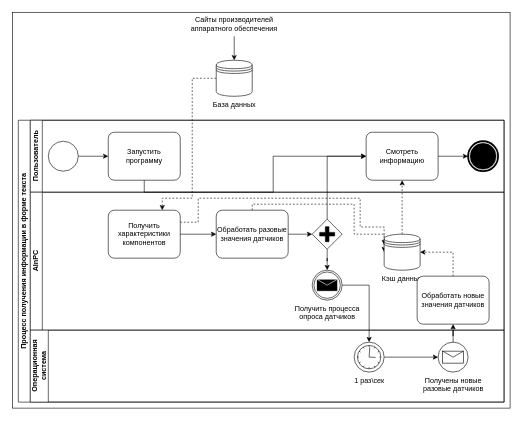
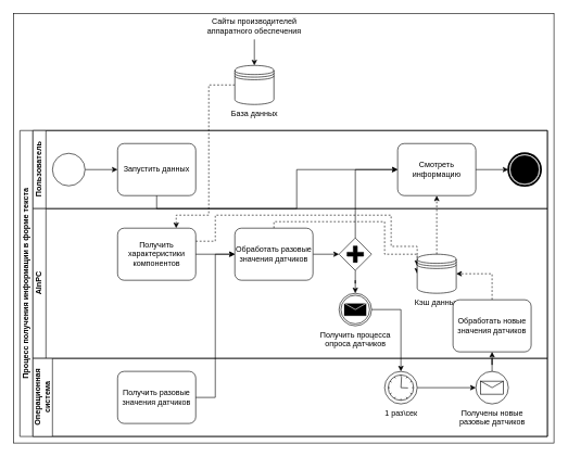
- <mxCell id="7" value="Запустить программу" style="points=[[0.25,0,0],[0.5,0,0],[0.75,0,0],[1,0.25,0],[1,0.5,0],[1,0.75,0],[0.75,1,0],[0.5,1,0],[0.25,1,0],[0,0.75,0],[0,0.5,0],[0,0.25,0]];shape=mxgraph.bpmn.task;whiteSpace=wrap;rectStyle=rounded;size=10;html=1;container=1;expand=0;collapsible=0;taskMarker=abstract;" vertex="1" parent="4"><mxGeometry x="130" y="20" width="120" height="80" as="geometry" /></mxCell>
+ <mxCell id="7" value="Запустить данных" style="points=[[0.25,0,0],[0.5,0,0],[0.75,0,0],[1,0.25,0],[1,0.5,0],[1,0.75,0],[0.75,1,0],[0.5,1,0],[0.25,1,0],[0,0.75,0],[0,0.5,0],[0,0.25,0]];shape=mxgraph.bpmn.task;whiteSpace=wrap;rectStyle=rounded;size=10;html=1;container=1;expand=0;collapsible=0;taskMarker=abstract;" vertex="1" parent="4"><mxGeometry x="130" y="20" width="120" height="80" as="geometry" /></mxCell>
+ <mxCell id="30" style="edgeStyle=orthogonalEdgeStyle;rounded=0;orthogonalLoop=1;jettySize=auto;html=1;entryX=0;entryY=0.5;entryDx=0;entryDy=0;entryPerimeter=0;" edge="1" parent="3" source="24" target="16"><mxGeometry relative="1" as="geometry" /></mxCell>
+ <mxCell id="24" value="Получить разовые значения датчиков" style="points=[[0.25,0,0],[0.5,0,0],[0.75,0,0],[1,0.25,0],[1,0.5,0],[1,0.75,0],[0.75,1,0],[0.5,1,0],[0.25,1,0],[0,0.75,0],[0,0.5,0],[0,0.25,0]];shape=mxgraph.bpmn.task;whiteSpace=wrap;rectStyle=rounded;size=10;html=1;container=1;expand=0;collapsible=0;taskMarker=abstract;" vertex="1" parent="23"><mxGeometry x="130" y="20" width="120" height="80" as="geometry" /></mxCell>
